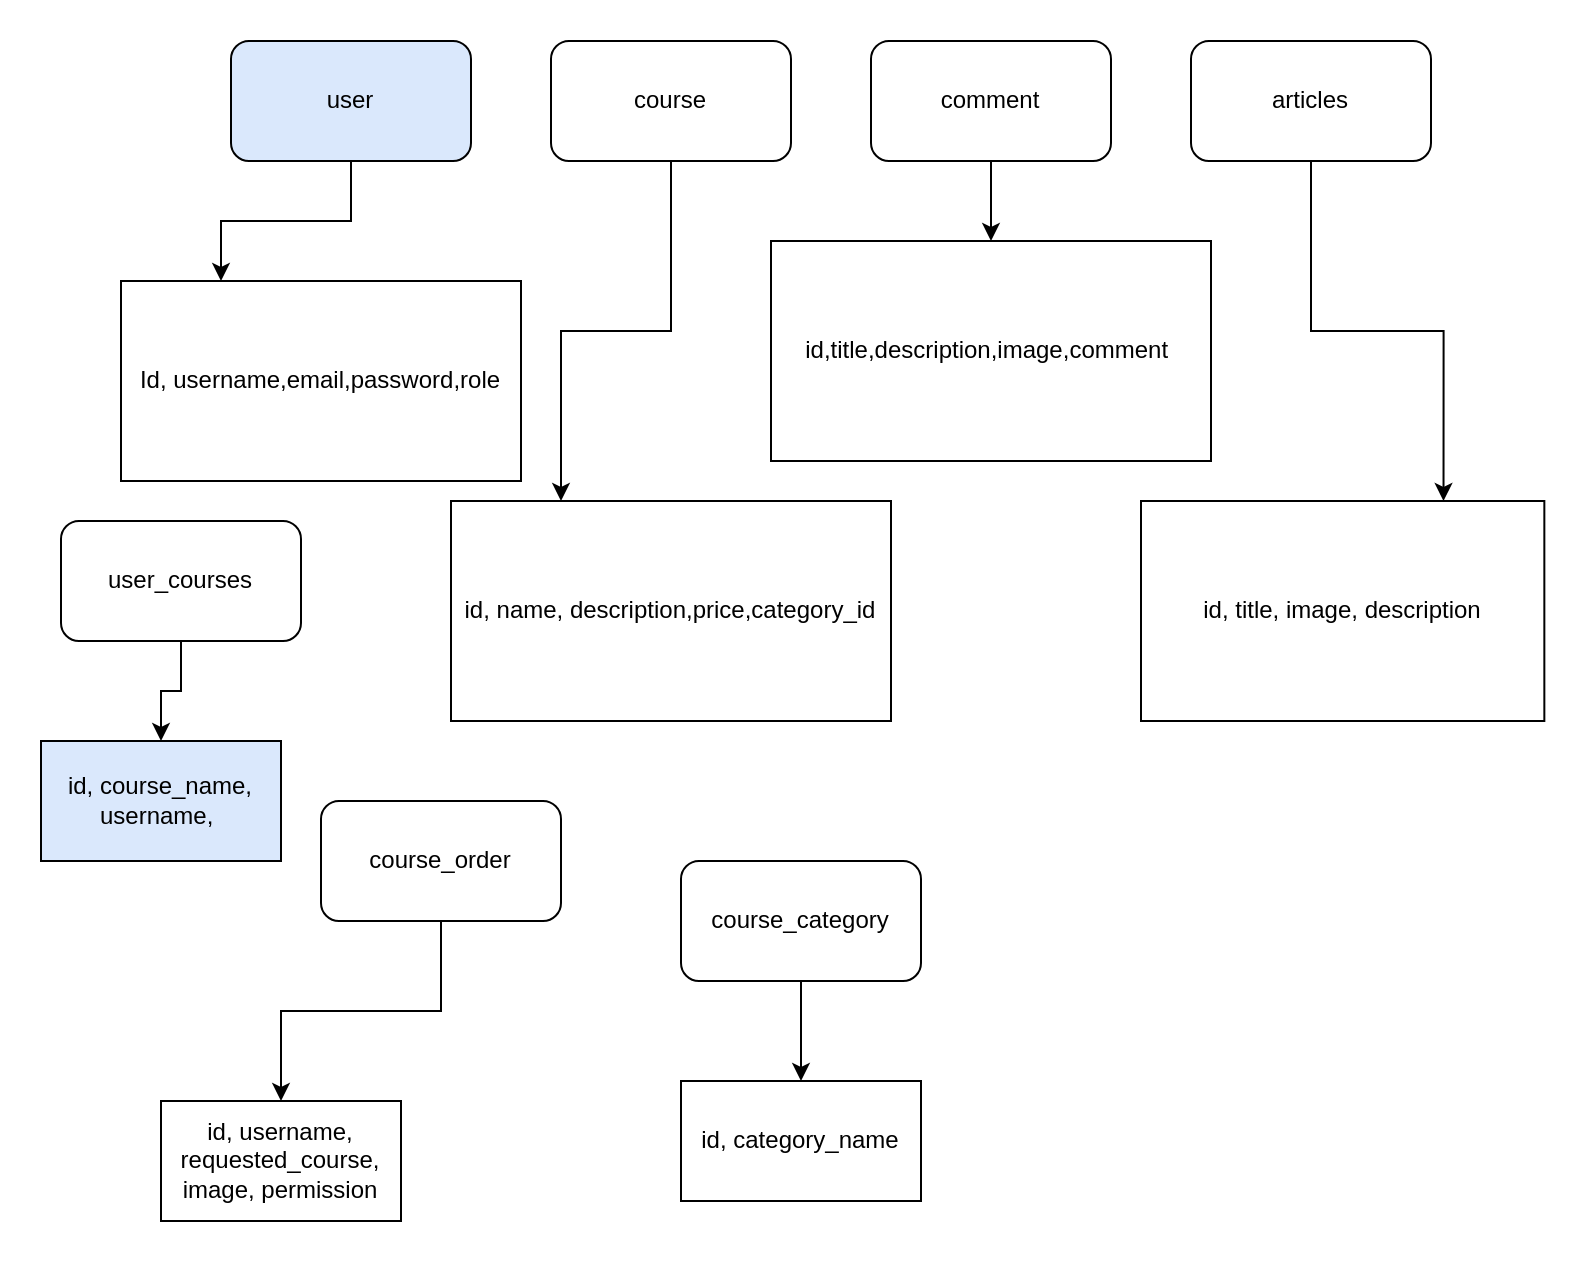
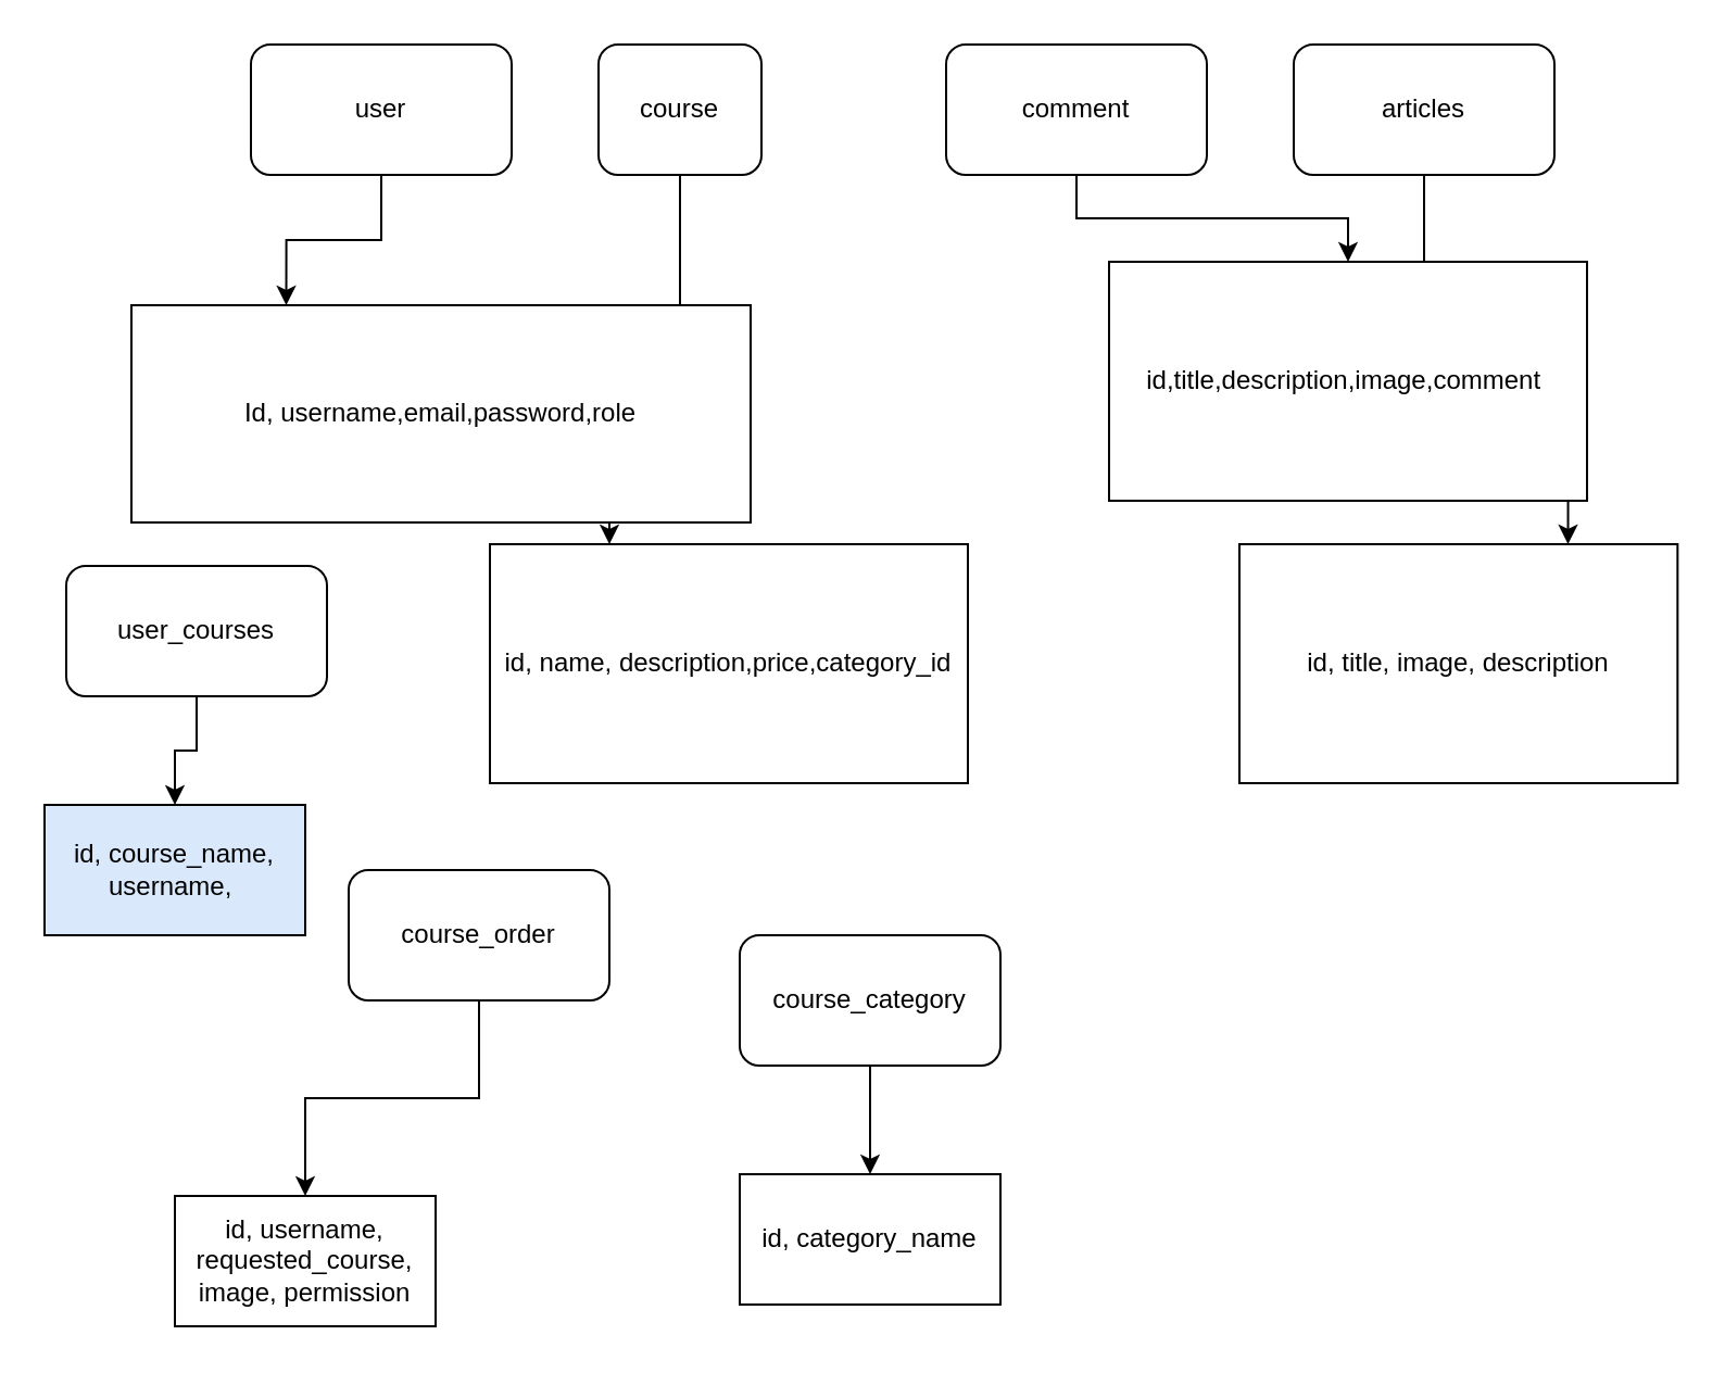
- <mxCell id="3" value="user" style="rounded=1;whiteSpace=wrap;html=1;fillColor=#dae8fc;" parent="1" vertex="1"><mxGeometry x="115" y="20" width="120" height="60" as="geometry" /></mxCell>
+ <mxCell id="3" value="user" style="rounded=1;whiteSpace=wrap;html=1;" parent="1" vertex="1"><mxGeometry x="115" y="20" width="120" height="60" as="geometry" /></mxCell>
- <mxCell id="5" value="course" style="rounded=1;whiteSpace=wrap;html=1;" parent="1" vertex="1"><mxGeometry x="275" y="20" width="120" height="60" as="geometry" /></mxCell>
+ <mxCell id="5" value="course" style="rounded=1;whiteSpace=wrap;html=1;" parent="1" vertex="1"><mxGeometry x="275" y="20" width="75" height="60" as="geometry" /></mxCell>
- <mxCell id="12" value="id,title,description,image,comment&amp;nbsp;" style="rounded=0;whiteSpace=wrap;html=1;" parent="1" vertex="1"><mxGeometry x="385" y="120" width="220" height="110" as="geometry" /></mxCell>
+ <mxCell id="12" value="id,title,description,image,comment&amp;nbsp;" style="rounded=0;whiteSpace=wrap;html=1;" parent="1" vertex="1"><mxGeometry x="510" y="120" width="220" height="110" as="geometry" /></mxCell>
- <mxCell id="10" value="Id, username,email,password,role" style="rounded=0;whiteSpace=wrap;html=1;" parent="1" vertex="1"><mxGeometry x="60" y="140" width="200" height="100" as="geometry" /></mxCell>
+ <mxCell id="10" value="Id, username,email,password,role" style="rounded=0;whiteSpace=wrap;html=1;" parent="1" vertex="1"><mxGeometry x="60" y="140" width="285" height="100" as="geometry" /></mxCell>
